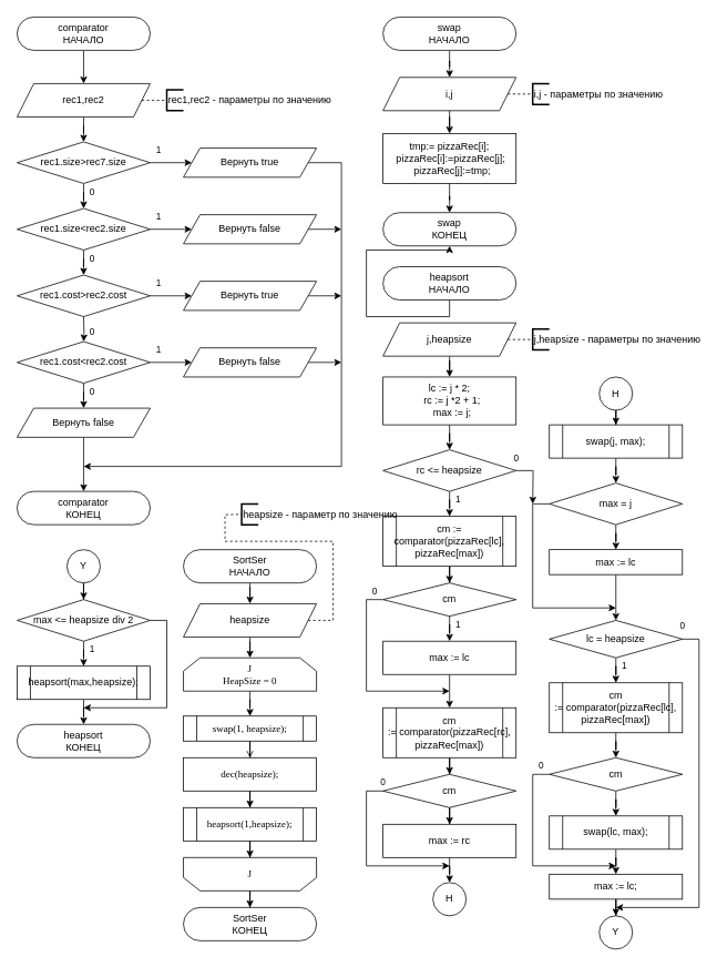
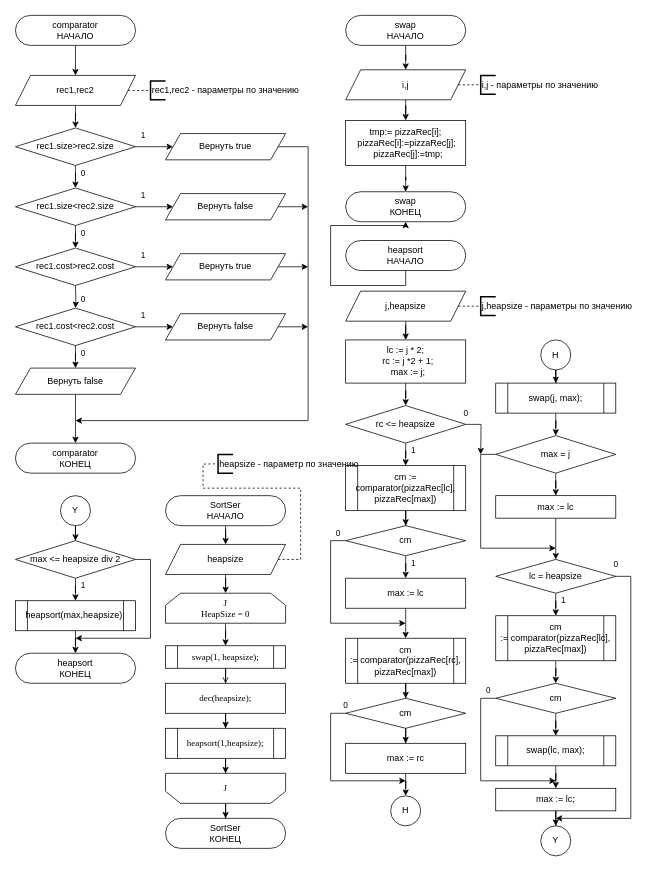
- <mxCell id="10" value="rec1.size&amp;gt;rec7.size" style="rhombus;whiteSpace=wrap;html=1;" vertex="1" parent="1"><mxGeometry x="20" y="170" width="160" height="50" as="geometry" /></mxCell>
+ <mxCell id="10" value="rec1.size&amp;gt;rec2.size" style="rhombus;whiteSpace=wrap;html=1;" vertex="1" parent="1"><mxGeometry x="20" y="170" width="160" height="50" as="geometry" /></mxCell>
